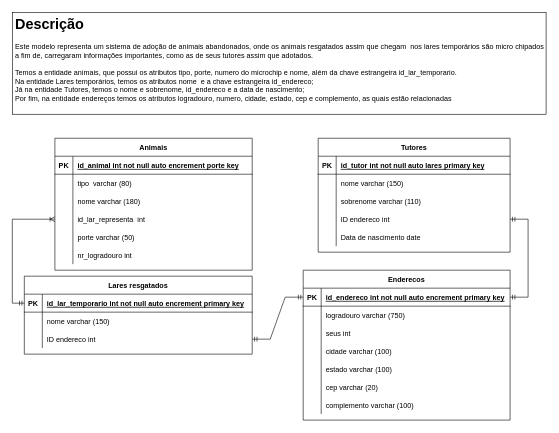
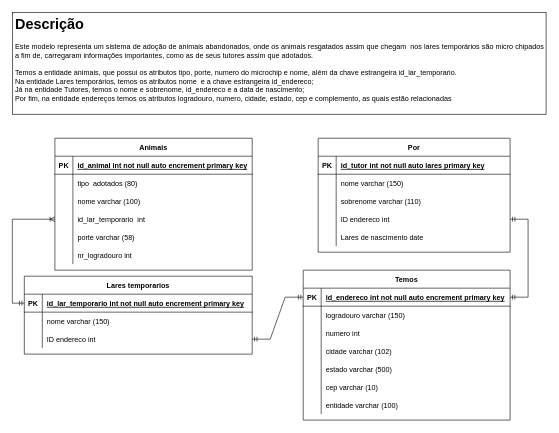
- <mxCell id="21" value="Tutores" style="shape=table;startSize=30;container=1;collapsible=1;childLayout=tableLayout;fixedRows=1;rowLines=0;fontStyle=1;align=center;resizeLast=1;" vertex="1" parent="1"><mxGeometry x="530" y="230" width="320" height="190" as="geometry" /></mxCell>
+ <mxCell id="21" value="Por" style="shape=table;startSize=30;container=1;collapsible=1;childLayout=tableLayout;fixedRows=1;rowLines=0;fontStyle=1;align=center;resizeLast=1;" vertex="1" parent="1"><mxGeometry x="530" y="230" width="320" height="190" as="geometry" /></mxCell>
- <mxCell id="5" value="id_animal int not null auto encrement porte key" style="shape=partialRectangle;connectable=0;fillColor=none;top=0;left=0;bottom=0;right=0;align=left;spacingLeft=6;fontStyle=5;overflow=hidden;" vertex="1" parent="3"><mxGeometry x="30" width="299" height="30" as="geometry"><mxRectangle width="299" height="30" as="alternateBounds" /></mxGeometry></mxCell>
+ <mxCell id="5" value="id_animal int not null auto encrement primary key" style="shape=partialRectangle;connectable=0;fillColor=none;top=0;left=0;bottom=0;right=0;align=left;spacingLeft=6;fontStyle=5;overflow=hidden;" vertex="1" parent="3"><mxGeometry x="30" width="299" height="30" as="geometry"><mxRectangle width="299" height="30" as="alternateBounds" /></mxGeometry></mxCell>
- <mxCell id="8" value="tipo  varchar (80)" style="shape=partialRectangle;connectable=0;fillColor=none;top=0;left=0;bottom=0;right=0;align=left;spacingLeft=6;overflow=hidden;" vertex="1" parent="6"><mxGeometry x="30" width="299" height="30" as="geometry"><mxRectangle width="299" height="30" as="alternateBounds" /></mxGeometry></mxCell>
+ <mxCell id="8" value="tipo  adotados (80)" style="shape=partialRectangle;connectable=0;fillColor=none;top=0;left=0;bottom=0;right=0;align=left;spacingLeft=6;overflow=hidden;" vertex="1" parent="6"><mxGeometry x="30" width="299" height="30" as="geometry"><mxRectangle width="299" height="30" as="alternateBounds" /></mxGeometry></mxCell>
- <mxCell id="11" value="nome varchar (180)" style="shape=partialRectangle;connectable=0;fillColor=none;top=0;left=0;bottom=0;right=0;align=left;spacingLeft=6;overflow=hidden;strokeColor=default;" vertex="1" parent="9"><mxGeometry x="30" width="299" height="30" as="geometry"><mxRectangle width="299" height="30" as="alternateBounds" /></mxGeometry></mxCell>
+ <mxCell id="11" value="nome varchar (100)" style="shape=partialRectangle;connectable=0;fillColor=none;top=0;left=0;bottom=0;right=0;align=left;spacingLeft=6;overflow=hidden;strokeColor=default;" vertex="1" parent="9"><mxGeometry x="30" width="299" height="30" as="geometry"><mxRectangle width="299" height="30" as="alternateBounds" /></mxGeometry></mxCell>
- <mxCell id="14" value="id_lar_representa  int" style="shape=partialRectangle;connectable=0;fillColor=none;top=0;left=0;bottom=0;right=0;align=left;spacingLeft=6;overflow=hidden;" vertex="1" parent="12"><mxGeometry x="30" width="299" height="30" as="geometry"><mxRectangle width="299" height="30" as="alternateBounds" /></mxGeometry></mxCell>
+ <mxCell id="14" value="id_lar_temporario  int" style="shape=partialRectangle;connectable=0;fillColor=none;top=0;left=0;bottom=0;right=0;align=left;spacingLeft=6;overflow=hidden;" vertex="1" parent="12"><mxGeometry x="30" width="299" height="30" as="geometry"><mxRectangle width="299" height="30" as="alternateBounds" /></mxGeometry></mxCell>
- <mxCell id="17" value="porte varchar (50)" style="shape=partialRectangle;connectable=0;fillColor=none;top=0;left=0;bottom=0;right=0;align=left;spacingLeft=6;overflow=hidden;" vertex="1" parent="15"><mxGeometry x="30" width="299" height="30" as="geometry"><mxRectangle width="299" height="30" as="alternateBounds" /></mxGeometry></mxCell>
+ <mxCell id="17" value="porte varchar (58)" style="shape=partialRectangle;connectable=0;fillColor=none;top=0;left=0;bottom=0;right=0;align=left;spacingLeft=6;overflow=hidden;" vertex="1" parent="15"><mxGeometry x="30" width="299" height="30" as="geometry"><mxRectangle width="299" height="30" as="alternateBounds" /></mxGeometry></mxCell>
- <mxCell id="36" value="Data de nascimento date    " style="shape=partialRectangle;connectable=0;fillColor=none;top=0;left=0;bottom=0;right=0;align=left;spacingLeft=6;overflow=hidden;" vertex="1" parent="34"><mxGeometry x="30" width="290" height="30" as="geometry"><mxRectangle width="290" height="30" as="alternateBounds" /></mxGeometry></mxCell>
+ <mxCell id="36" value="Lares de nascimento date    " style="shape=partialRectangle;connectable=0;fillColor=none;top=0;left=0;bottom=0;right=0;align=left;spacingLeft=6;overflow=hidden;" vertex="1" parent="34"><mxGeometry x="30" width="290" height="30" as="geometry"><mxRectangle width="290" height="30" as="alternateBounds" /></mxGeometry></mxCell>
- <mxCell id="47" value="Enderecos" style="shape=table;startSize=30;container=1;collapsible=1;childLayout=tableLayout;fixedRows=1;rowLines=0;fontStyle=1;align=center;resizeLast=1;" vertex="1" parent="1"><mxGeometry x="505" y="450" width="345" height="250" as="geometry" /></mxCell>
+ <mxCell id="47" value="Temos" style="shape=table;startSize=30;container=1;collapsible=1;childLayout=tableLayout;fixedRows=1;rowLines=0;fontStyle=1;align=center;resizeLast=1;" vertex="1" parent="1"><mxGeometry x="505" y="450" width="345" height="250" as="geometry" /></mxCell>
- <mxCell id="37" value="Lares resgatados" style="shape=table;startSize=30;container=1;collapsible=1;childLayout=tableLayout;fixedRows=1;rowLines=0;fontStyle=1;align=center;resizeLast=1;" vertex="1" parent="1"><mxGeometry x="40" y="460" width="380" height="130" as="geometry" /></mxCell>
+ <mxCell id="37" value="Lares temporarios" style="shape=table;startSize=30;container=1;collapsible=1;childLayout=tableLayout;fixedRows=1;rowLines=0;fontStyle=1;align=center;resizeLast=1;" vertex="1" parent="1"><mxGeometry x="40" y="460" width="380" height="130" as="geometry" /></mxCell>
- <mxCell id="53" value="logradouro varchar (750)" style="shape=partialRectangle;connectable=0;fillColor=none;top=0;left=0;bottom=0;right=0;align=left;spacingLeft=6;overflow=hidden;" vertex="1" parent="51"><mxGeometry x="30" width="315" height="30" as="geometry"><mxRectangle width="315" height="30" as="alternateBounds" /></mxGeometry></mxCell>
+ <mxCell id="53" value="logradouro varchar (150)" style="shape=partialRectangle;connectable=0;fillColor=none;top=0;left=0;bottom=0;right=0;align=left;spacingLeft=6;overflow=hidden;" vertex="1" parent="51"><mxGeometry x="30" width="315" height="30" as="geometry"><mxRectangle width="315" height="30" as="alternateBounds" /></mxGeometry></mxCell>
- <mxCell id="56" value="seus int" style="shape=partialRectangle;connectable=0;fillColor=none;top=0;left=0;bottom=0;right=0;align=left;spacingLeft=6;overflow=hidden;" vertex="1" parent="54"><mxGeometry x="30" width="315" height="30" as="geometry"><mxRectangle width="315" height="30" as="alternateBounds" /></mxGeometry></mxCell>
+ <mxCell id="56" value="numero int" style="shape=partialRectangle;connectable=0;fillColor=none;top=0;left=0;bottom=0;right=0;align=left;spacingLeft=6;overflow=hidden;" vertex="1" parent="54"><mxGeometry x="30" width="315" height="30" as="geometry"><mxRectangle width="315" height="30" as="alternateBounds" /></mxGeometry></mxCell>
- <mxCell id="59" value="cidade varchar (100)" style="shape=partialRectangle;connectable=0;fillColor=none;top=0;left=0;bottom=0;right=0;align=left;spacingLeft=6;overflow=hidden;" vertex="1" parent="57"><mxGeometry x="30" width="315" height="30" as="geometry"><mxRectangle width="315" height="30" as="alternateBounds" /></mxGeometry></mxCell>
+ <mxCell id="59" value="cidade varchar (102)" style="shape=partialRectangle;connectable=0;fillColor=none;top=0;left=0;bottom=0;right=0;align=left;spacingLeft=6;overflow=hidden;" vertex="1" parent="57"><mxGeometry x="30" width="315" height="30" as="geometry"><mxRectangle width="315" height="30" as="alternateBounds" /></mxGeometry></mxCell>
- <mxCell id="62" value="estado varchar (100)" style="shape=partialRectangle;connectable=0;fillColor=none;top=0;left=0;bottom=0;right=0;align=left;spacingLeft=6;overflow=hidden;" vertex="1" parent="60"><mxGeometry x="30" width="315" height="30" as="geometry"><mxRectangle width="315" height="30" as="alternateBounds" /></mxGeometry></mxCell>
+ <mxCell id="62" value="estado varchar (500)" style="shape=partialRectangle;connectable=0;fillColor=none;top=0;left=0;bottom=0;right=0;align=left;spacingLeft=6;overflow=hidden;" vertex="1" parent="60"><mxGeometry x="30" width="315" height="30" as="geometry"><mxRectangle width="315" height="30" as="alternateBounds" /></mxGeometry></mxCell>
- <mxCell id="65" value="cep varchar (20)" style="shape=partialRectangle;connectable=0;fillColor=none;top=0;left=0;bottom=0;right=0;align=left;spacingLeft=6;overflow=hidden;" vertex="1" parent="63"><mxGeometry x="30" width="315" height="30" as="geometry"><mxRectangle width="315" height="30" as="alternateBounds" /></mxGeometry></mxCell>
+ <mxCell id="65" value="cep varchar (10)" style="shape=partialRectangle;connectable=0;fillColor=none;top=0;left=0;bottom=0;right=0;align=left;spacingLeft=6;overflow=hidden;" vertex="1" parent="63"><mxGeometry x="30" width="315" height="30" as="geometry"><mxRectangle width="315" height="30" as="alternateBounds" /></mxGeometry></mxCell>
- <mxCell id="68" value="complemento varchar (100)" style="shape=partialRectangle;connectable=0;fillColor=none;top=0;left=0;bottom=0;right=0;align=left;spacingLeft=6;overflow=hidden;" vertex="1" parent="66"><mxGeometry x="30" width="315" height="30" as="geometry"><mxRectangle width="315" height="30" as="alternateBounds" /></mxGeometry></mxCell>
+ <mxCell id="68" value="entidade varchar (100)" style="shape=partialRectangle;connectable=0;fillColor=none;top=0;left=0;bottom=0;right=0;align=left;spacingLeft=6;overflow=hidden;" vertex="1" parent="66"><mxGeometry x="30" width="315" height="30" as="geometry"><mxRectangle width="315" height="30" as="alternateBounds" /></mxGeometry></mxCell>
